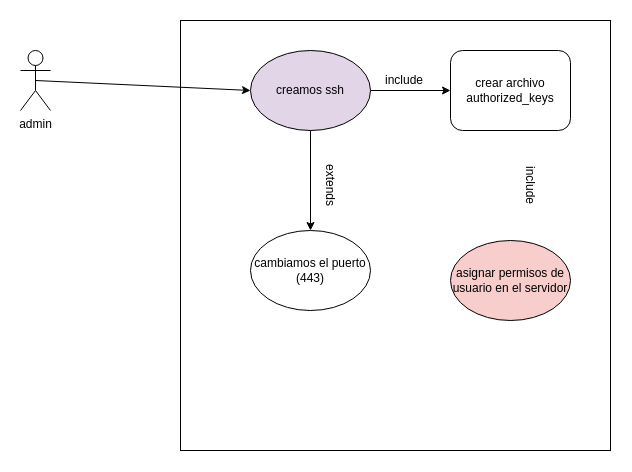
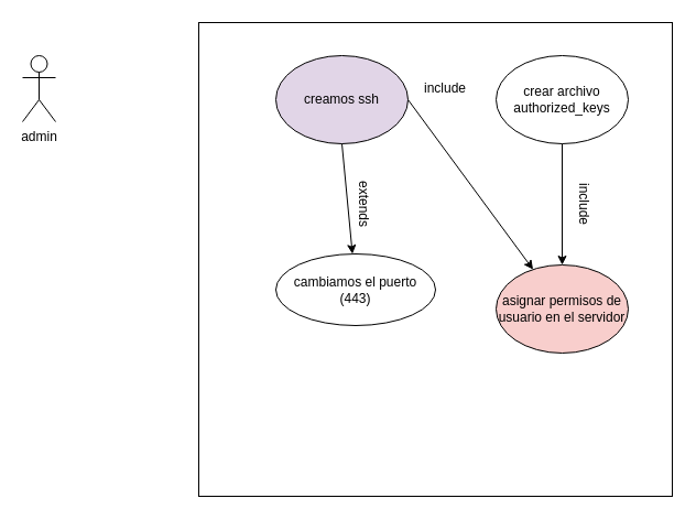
- <mxCell id="7" value="" style="endArrow=classic;html=1;rounded=0;exitX=0.5;exitY=0.5;exitDx=0;exitDy=0;exitPerimeter=0;entryX=0;entryY=0.5;entryDx=0;entryDy=0;" edge="1" parent="1" source="8" target="9"><mxGeometry width="50" height="50" relative="1" as="geometry"><mxPoint x="45" y="80" as="sourcePoint" /><mxPoint x="190" y="70" as="targetPoint" /></mxGeometry></mxCell>
- <mxCell id="3" value="" style="endArrow=classic;html=1;rounded=0;exitX=1;exitY=0.5;exitDx=0;exitDy=0;entryX=0;entryY=0.5;entryDx=0;entryDy=0;" edge="1" parent="1" source="9" target="4"><mxGeometry width="50" height="50" relative="1" as="geometry"><mxPoint x="580" y="140" as="sourcePoint" /><mxPoint x="640" y="270" as="targetPoint" /></mxGeometry></mxCell>
+ <mxCell id="3" value="" style="endArrow=classic;html=1;rounded=0;exitX=1;exitY=0.5;exitDx=0;exitDy=0;" edge="1" parent="1" source="9" target="5"><mxGeometry width="50" height="50" relative="1" as="geometry"><mxPoint x="580" y="140" as="sourcePoint" /><mxPoint x="640" y="270" as="targetPoint" /></mxGeometry></mxCell>
- <mxCell id="4" value="crear archivo authorized_keys" style="whiteSpace=wrap;html=1;rounded=1;" vertex="1" parent="1"><mxGeometry x="450" y="50" width="120" height="80" as="geometry" /></mxCell>
+ <mxCell id="4" value="crear archivo authorized_keys" style="ellipse;whiteSpace=wrap;html=1;" vertex="1" parent="1"><mxGeometry x="450" y="50" width="120" height="80" as="geometry" /></mxCell>
+ <mxCell id="6" value="" style="endArrow=classic;html=1;rounded=0;entryX=0.5;entryY=0;entryDx=0;entryDy=0;exitX=0.5;exitY=1;exitDx=0;exitDy=0;" edge="1" parent="1" source="4" target="5"><mxGeometry width="50" height="50" relative="1" as="geometry"><mxPoint x="607.16" y="315.84" as="sourcePoint" /><mxPoint x="640" y="330" as="targetPoint" /></mxGeometry></mxCell>
- <mxCell id="11" value="cambiamos el puerto&lt;br&gt;(443)" style="ellipse;whiteSpace=wrap;html=1;" vertex="1" parent="1"><mxGeometry x="250" y="230" width="120" height="80" as="geometry" /></mxCell>
+ <mxCell id="11" value="cambiamos el puerto&lt;br&gt;(443)" style="ellipse;whiteSpace=wrap;html=1;" vertex="1" parent="1"><mxGeometry x="250" y="230" width="145" height="65" as="geometry" /></mxCell>
